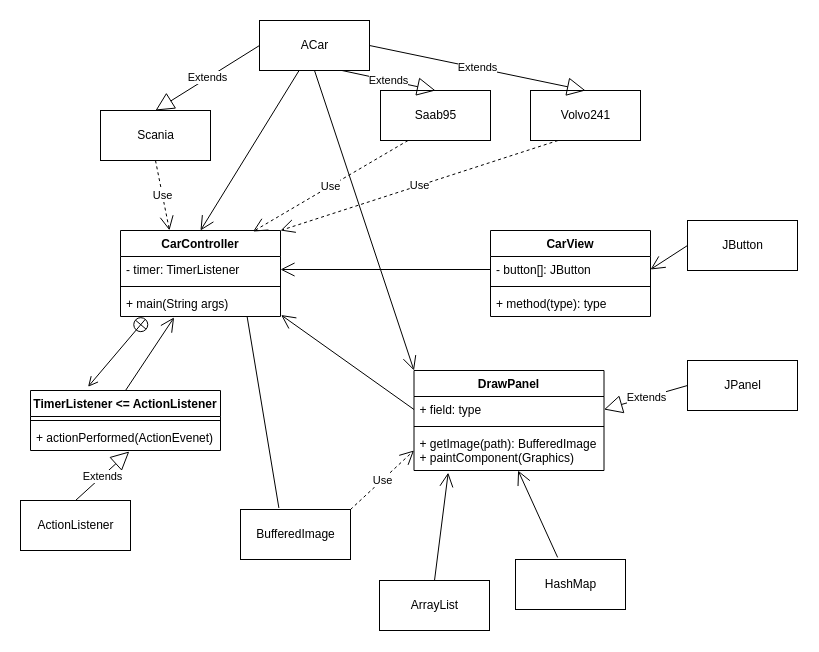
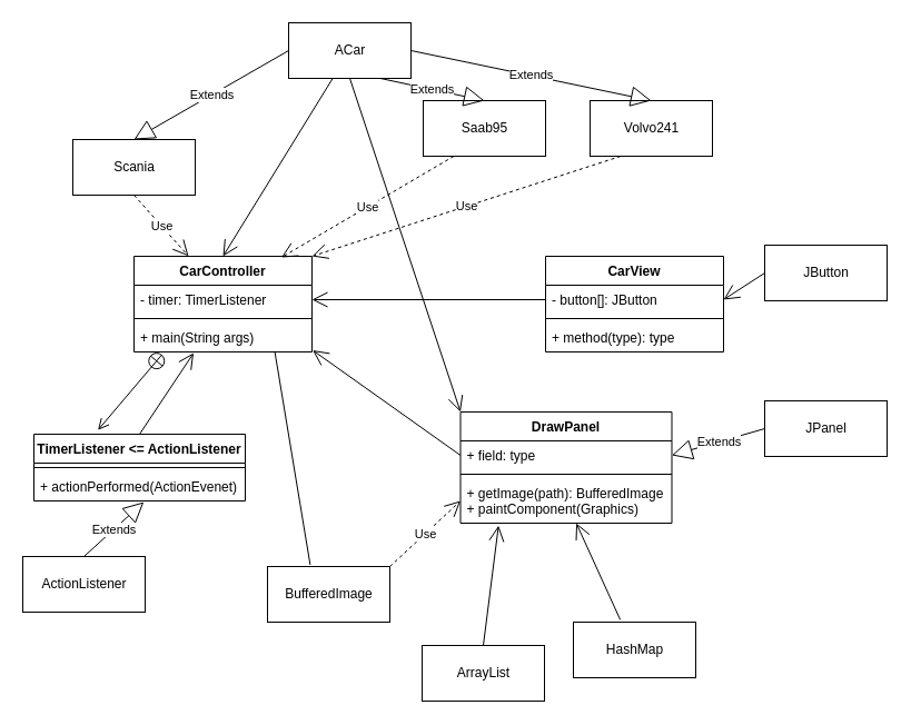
- <mxCell id="2" value="Scania" style="html=1;" vertex="1" parent="1"><mxGeometry x="100" y="110" width="110" height="50" as="geometry" /></mxCell>
+ <mxCell id="2" value="Scania" style="html=1;" vertex="1" parent="1"><mxGeometry x="65" y="125" width="110" height="50" as="geometry" /></mxCell>
